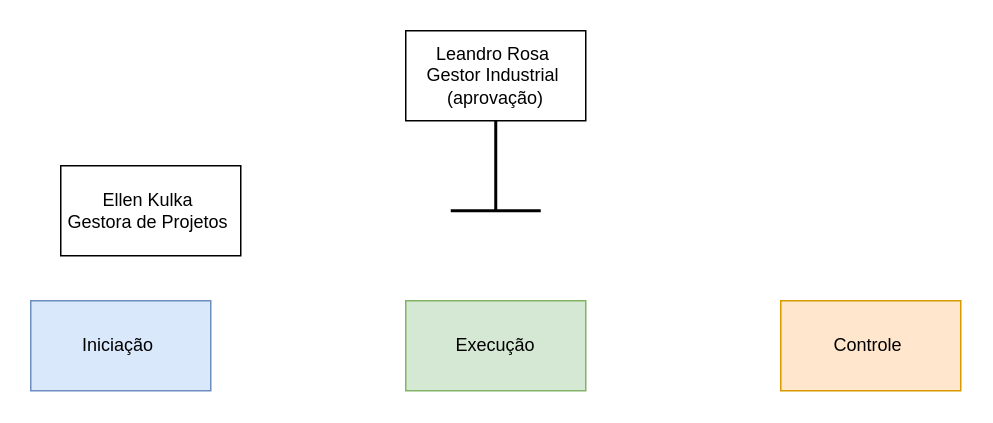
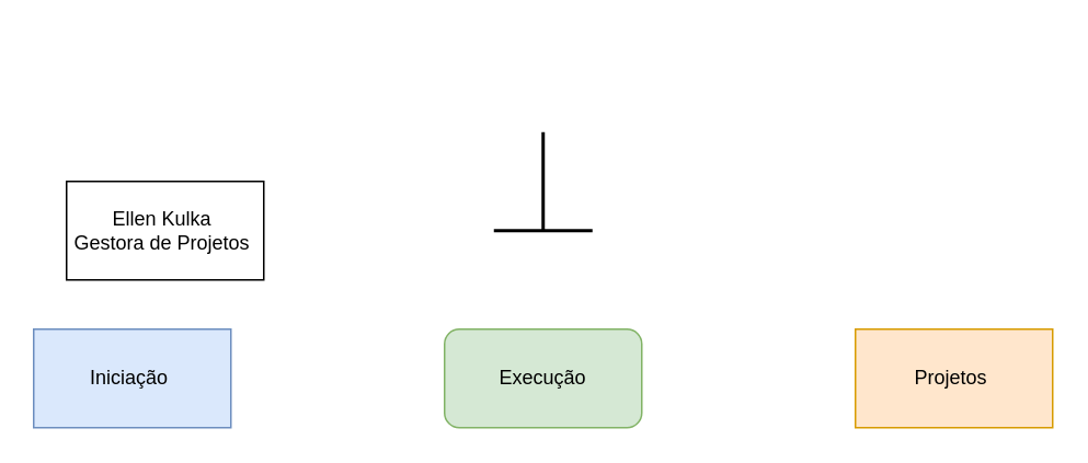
- <mxCell id="4" value="Leandro Rosa&amp;nbsp;&lt;br&gt;Gestor Industrial&amp;nbsp;&lt;br&gt;(aprovação)" style="rounded=0;whiteSpace=wrap;html=1;" vertex="1" parent="1"><mxGeometry x="270" y="20" width="120" height="60" as="geometry" /></mxCell>
- <mxCell id="7" value="Execução" style="rounded=0;whiteSpace=wrap;html=1;fillColor=#d5e8d4;strokeColor=#82b366;" vertex="1" parent="1"><mxGeometry x="270" y="200" width="120" height="60" as="geometry" /></mxCell>
+ <mxCell id="7" value="Execução" style="whiteSpace=wrap;html=1;fillColor=#d5e8d4;strokeColor=#82b366;rounded=1;" vertex="1" parent="1"><mxGeometry x="270" y="200" width="120" height="60" as="geometry" /></mxCell>
- <mxCell id="8" value="Controle&amp;nbsp;" style="rounded=0;whiteSpace=wrap;html=1;fillColor=#ffe6cc;strokeColor=#d79b00;" vertex="1" parent="1"><mxGeometry x="520" y="200" width="120" height="60" as="geometry" /></mxCell>
+ <mxCell id="8" value="Projetos&amp;nbsp;" style="rounded=0;whiteSpace=wrap;html=1;fillColor=#ffe6cc;strokeColor=#d79b00;" vertex="1" parent="1"><mxGeometry x="520" y="200" width="120" height="60" as="geometry" /></mxCell>
